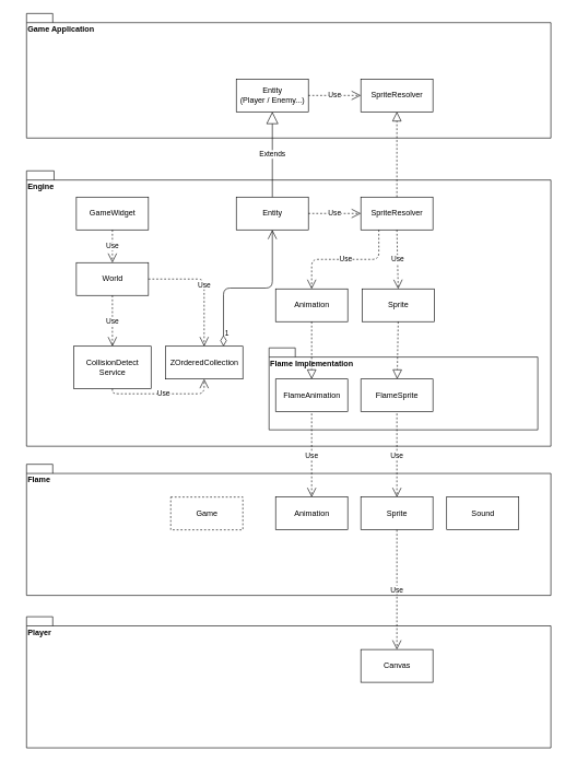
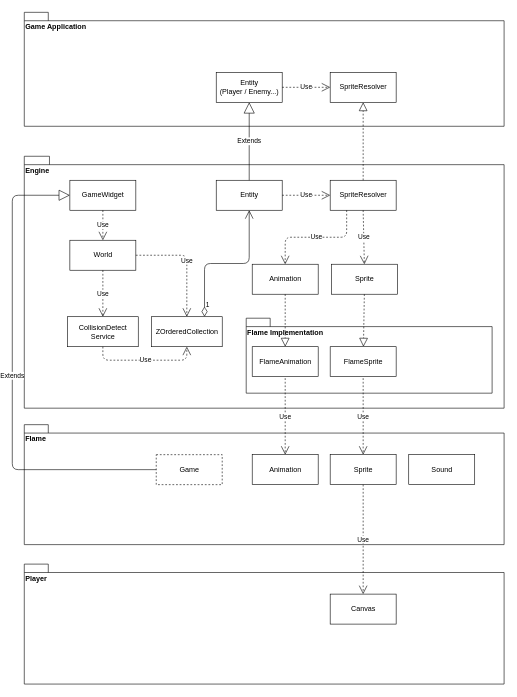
- <mxCell id="38" value="CollisionDetect&lt;br&gt;Service" style="html=1;align=center;" vertex="1" parent="1"><mxGeometry x="112" y="527.5" width="118" height="65" as="geometry" /></mxCell>
+ <mxCell id="38" value="CollisionDetect&lt;br&gt;Service" style="html=1;align=center;" vertex="1" parent="1"><mxGeometry x="112" y="527.5" width="118" height="50" as="geometry" /></mxCell>
+ <mxCell id="29" value="Extends" style="endArrow=block;endSize=16;endFill=0;html=1;exitX=0;exitY=0.5;exitDx=0;exitDy=0;edgeStyle=orthogonalEdgeStyle;entryX=0;entryY=0.5;entryDx=0;entryDy=0;" edge="1" parent="1" source="14" target="28"><mxGeometry width="160" relative="1" as="geometry"><mxPoint x="479" y="310" as="sourcePoint" /><mxPoint x="175" y="350" as="targetPoint" /><Array as="points"><mxPoint x="20" y="783" /><mxPoint x="20" y="325" /></Array></mxGeometry></mxCell>
